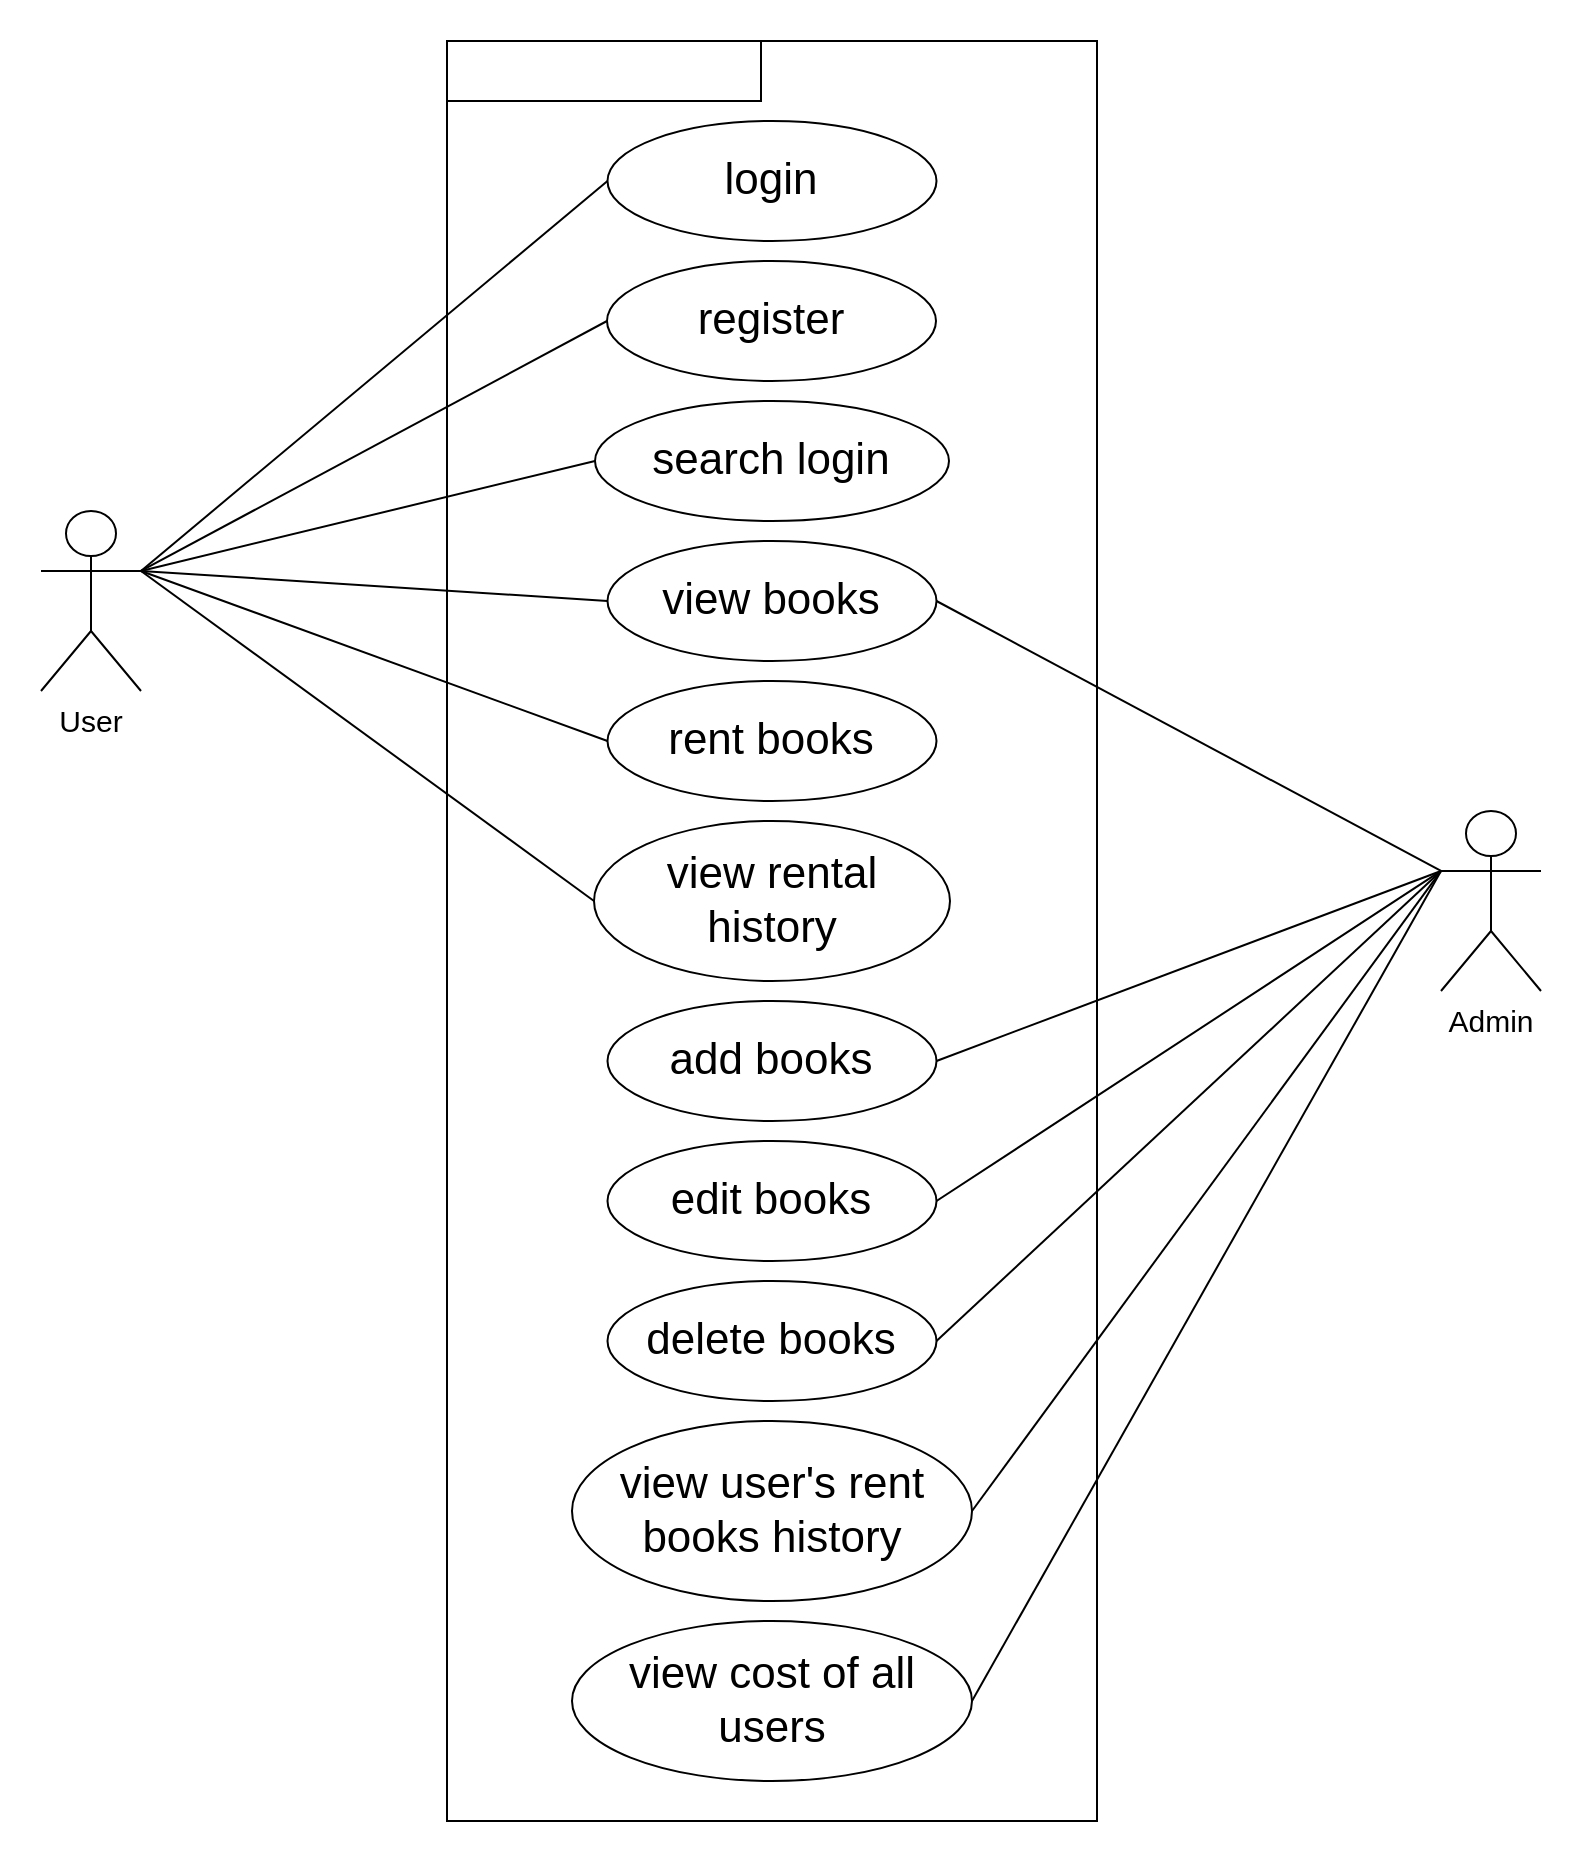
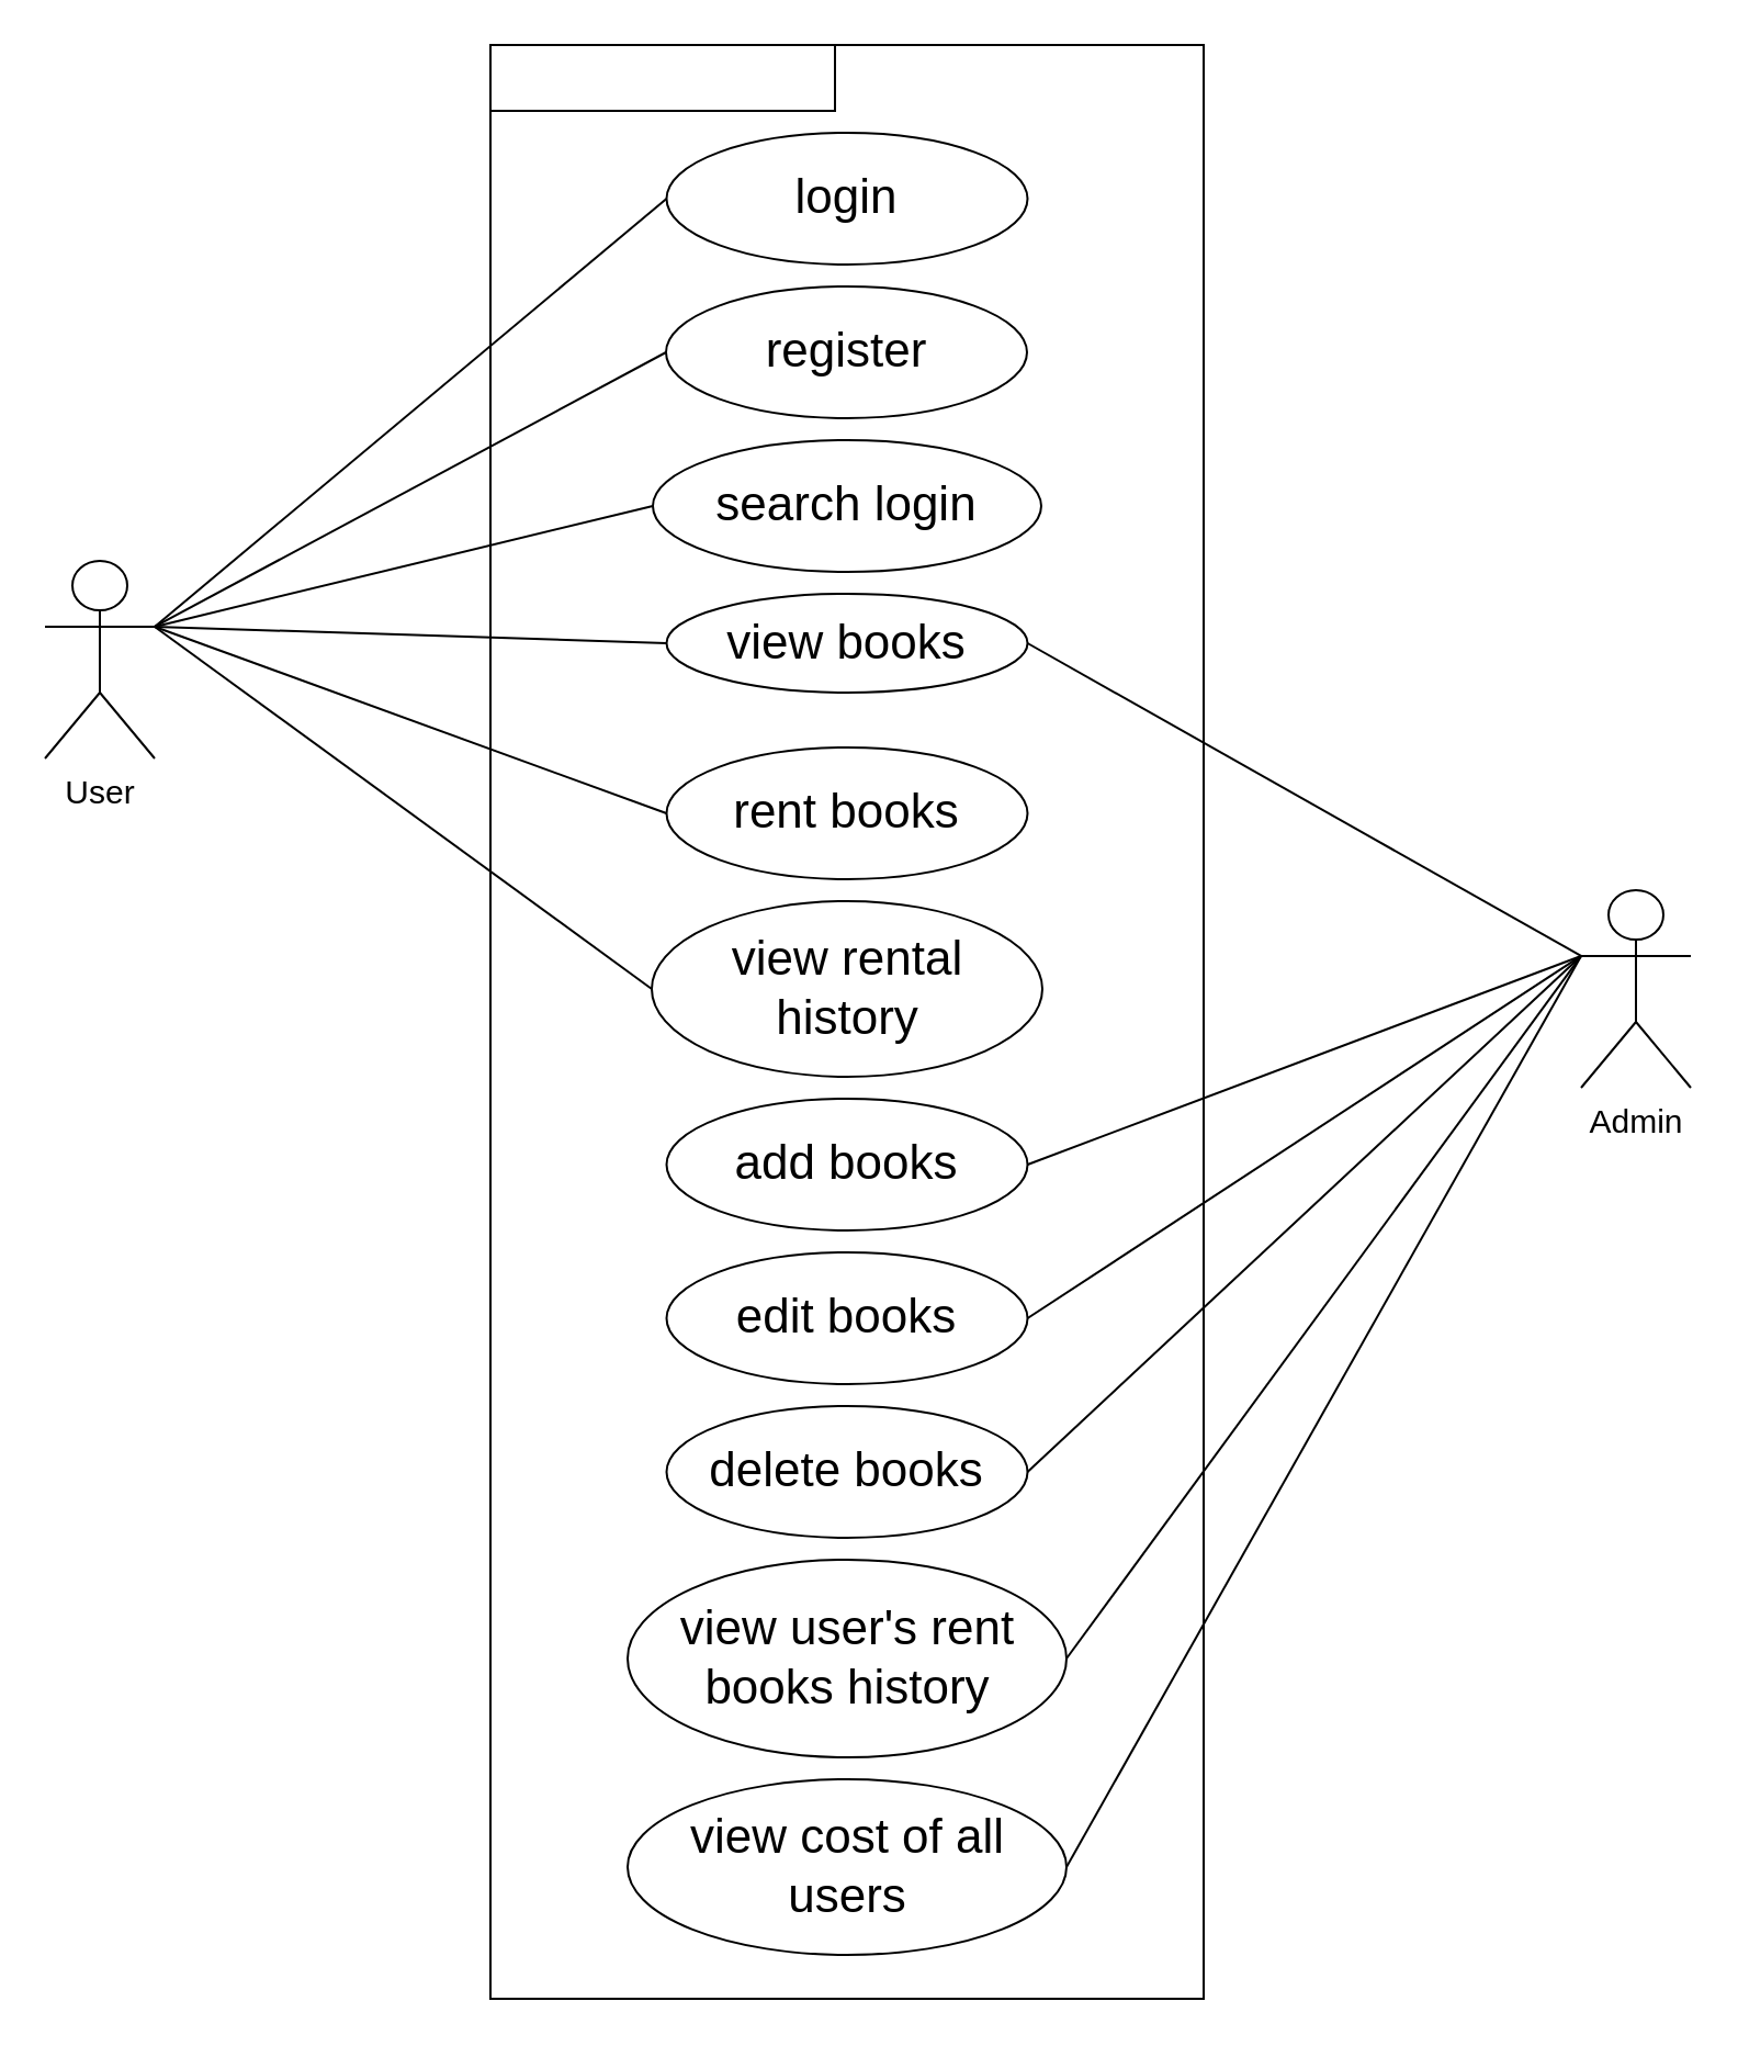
- <mxCell id="7" value="&lt;font style=&quot;font-size: 22px&quot;&gt;view books&lt;/font&gt;" style="ellipse;whiteSpace=wrap;html=1;" parent="1" vertex="1"><mxGeometry x="303.25" y="270" width="164.5" height="60" as="geometry" /></mxCell>
+ <mxCell id="7" value="&lt;font style=&quot;font-size: 22px&quot;&gt;view books&lt;/font&gt;" style="ellipse;whiteSpace=wrap;html=1;" parent="1" vertex="1"><mxGeometry x="303.25" y="270" width="164.5" height="45" as="geometry" /></mxCell>
